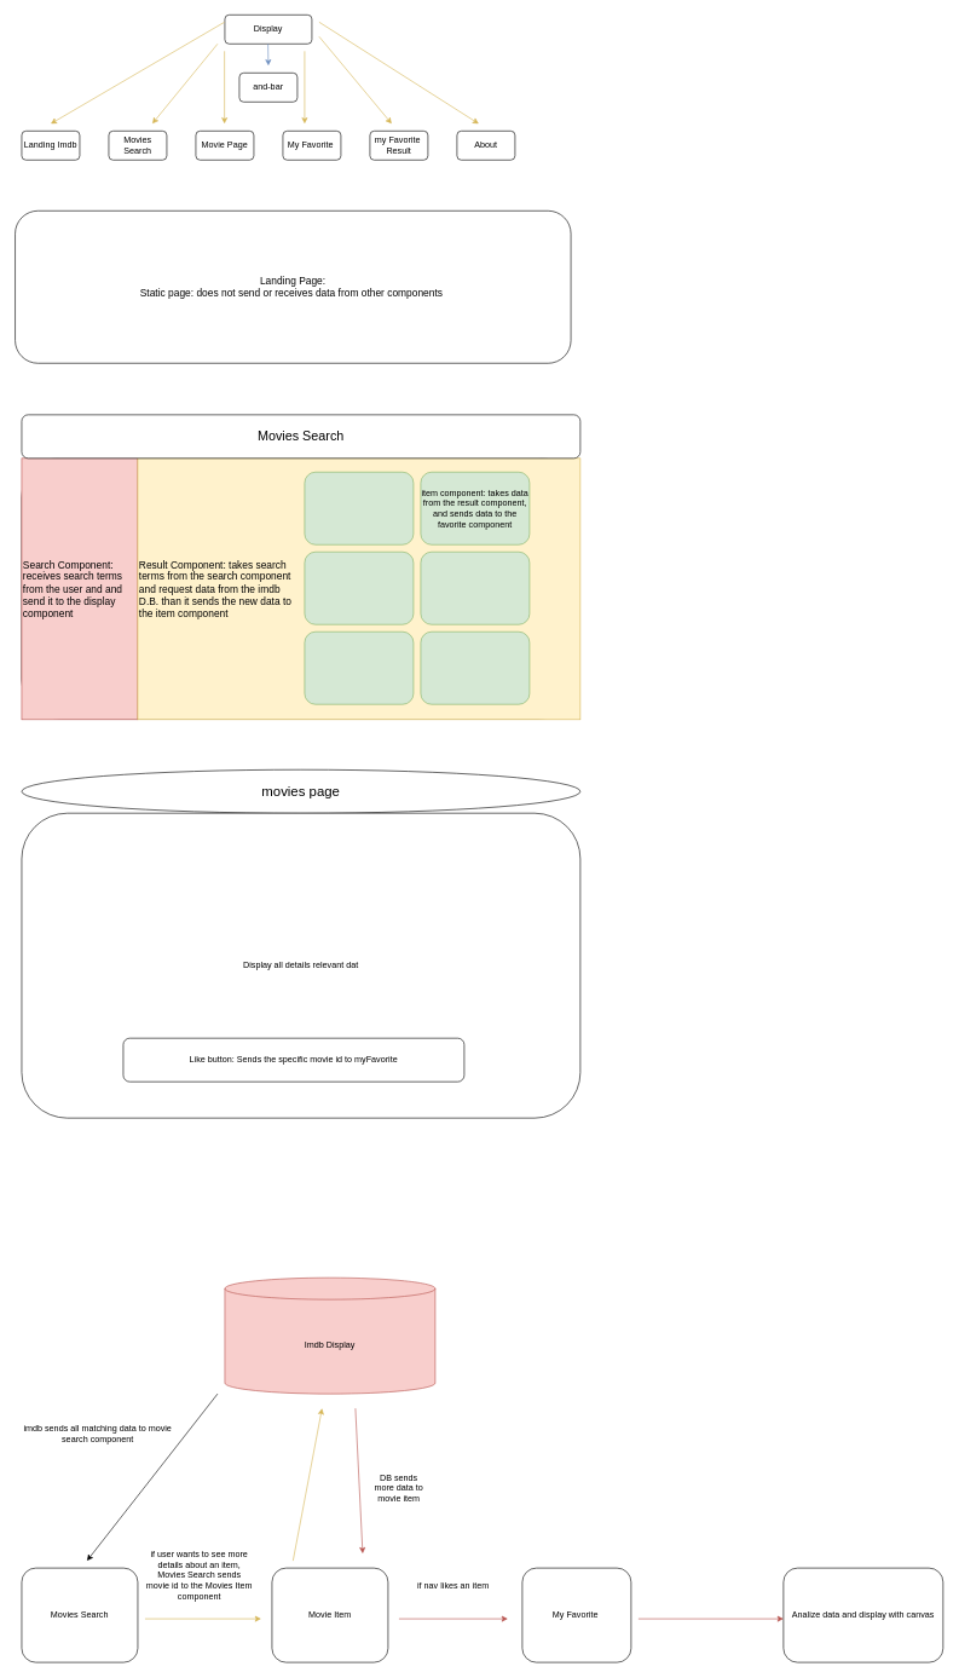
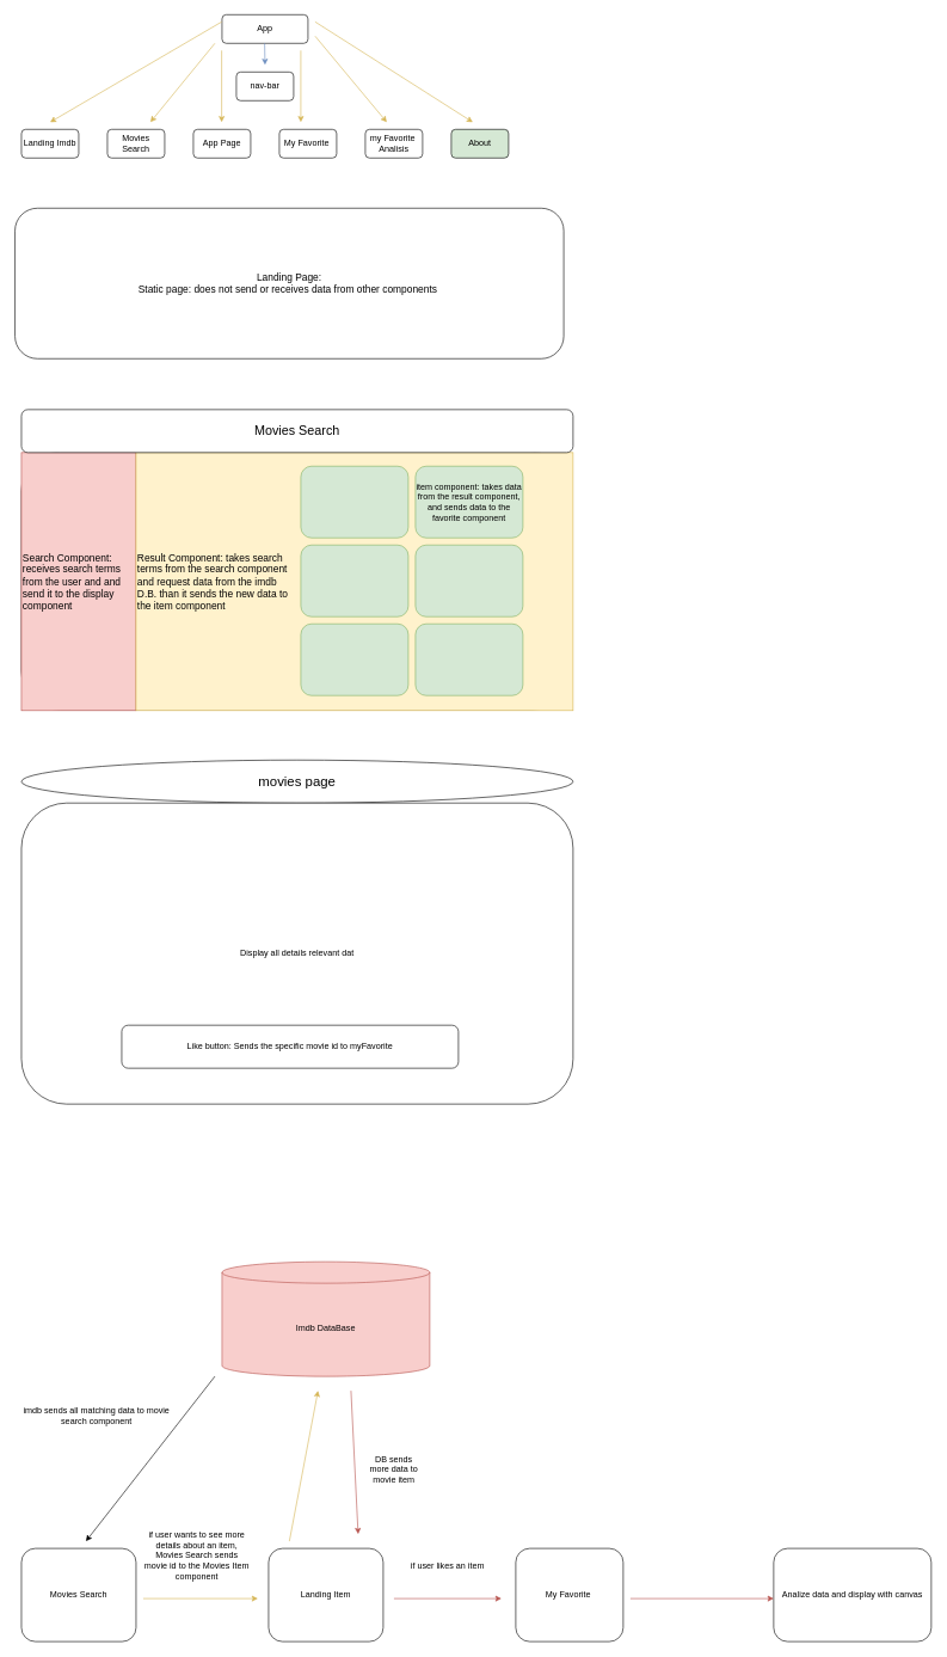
- <mxCell id="2" value="Display" style="rounded=1;whiteSpace=wrap;html=1;" vertex="1" parent="1"><mxGeometry x="309" y="20" width="120" height="40" as="geometry" /></mxCell>
+ <mxCell id="2" value="App" style="rounded=1;whiteSpace=wrap;html=1;" vertex="1" parent="1"><mxGeometry x="309" y="20" width="120" height="40" as="geometry" /></mxCell>
- <mxCell id="3" value="and-bar" style="rounded=1;whiteSpace=wrap;html=1;" vertex="1" parent="1"><mxGeometry x="329" y="100" width="80" height="40" as="geometry" /></mxCell>
+ <mxCell id="3" value="nav-bar" style="rounded=1;whiteSpace=wrap;html=1;" vertex="1" parent="1"><mxGeometry x="329" y="100" width="80" height="40" as="geometry" /></mxCell>
- <mxCell id="6" value="Movie Page" style="rounded=1;whiteSpace=wrap;html=1;" vertex="1" parent="1"><mxGeometry x="269" y="180" width="80" height="40" as="geometry" /></mxCell>
+ <mxCell id="6" value="App Page" style="rounded=1;whiteSpace=wrap;html=1;" vertex="1" parent="1"><mxGeometry x="269" y="180" width="80" height="40" as="geometry" /></mxCell>
- <mxCell id="8" value="my Favorite&amp;nbsp; Result" style="rounded=1;whiteSpace=wrap;html=1;" vertex="1" parent="1"><mxGeometry x="509" y="180" width="80" height="40" as="geometry" /></mxCell>
+ <mxCell id="8" value="my Favorite&amp;nbsp; Analisis" style="rounded=1;whiteSpace=wrap;html=1;" vertex="1" parent="1"><mxGeometry x="509" y="180" width="80" height="40" as="geometry" /></mxCell>
- <mxCell id="9" value="About" style="rounded=1;whiteSpace=wrap;html=1;" vertex="1" parent="1"><mxGeometry x="629" y="180" width="80" height="40" as="geometry" /></mxCell>
+ <mxCell id="9" value="About" style="rounded=1;whiteSpace=wrap;html=1;fillColor=#d5e8d4;" vertex="1" parent="1"><mxGeometry x="629" y="180" width="80" height="40" as="geometry" /></mxCell>
- <mxCell id="32" value="Imdb Display" style="shape=cylinder3;whiteSpace=wrap;html=1;boundedLbl=1;backgroundOutline=1;size=15;fillColor=#f8cecc;strokeColor=#b85450;" vertex="1" parent="1"><mxGeometry x="309" y="1760" width="290" height="160" as="geometry" /></mxCell>
+ <mxCell id="32" value="Imdb DataBase" style="shape=cylinder3;whiteSpace=wrap;html=1;boundedLbl=1;backgroundOutline=1;size=15;fillColor=#f8cecc;strokeColor=#b85450;" vertex="1" parent="1"><mxGeometry x="309" y="1760" width="290" height="160" as="geometry" /></mxCell>
- <mxCell id="44" value="if nav likes an item" style="text;html=1;strokeColor=none;fillColor=none;align=center;verticalAlign=middle;whiteSpace=wrap;rounded=0;" vertex="1" parent="1"><mxGeometry x="569" y="2160" width="110" height="50" as="geometry" /></mxCell>
+ <mxCell id="44" value="if user likes an item" style="text;html=1;strokeColor=none;fillColor=none;align=center;verticalAlign=middle;whiteSpace=wrap;rounded=0;" vertex="1" parent="1"><mxGeometry x="569" y="2160" width="110" height="50" as="geometry" /></mxCell>
- <mxCell id="35" value="&lt;span&gt;Movie Item&lt;/span&gt;" style="rounded=1;whiteSpace=wrap;html=1;" vertex="1" parent="1"><mxGeometry x="374" y="2160" width="160" height="130" as="geometry" /></mxCell>
+ <mxCell id="35" value="&lt;span&gt;Landing Item&lt;/span&gt;" style="rounded=1;whiteSpace=wrap;html=1;" vertex="1" parent="1"><mxGeometry x="374" y="2160" width="160" height="130" as="geometry" /></mxCell>
